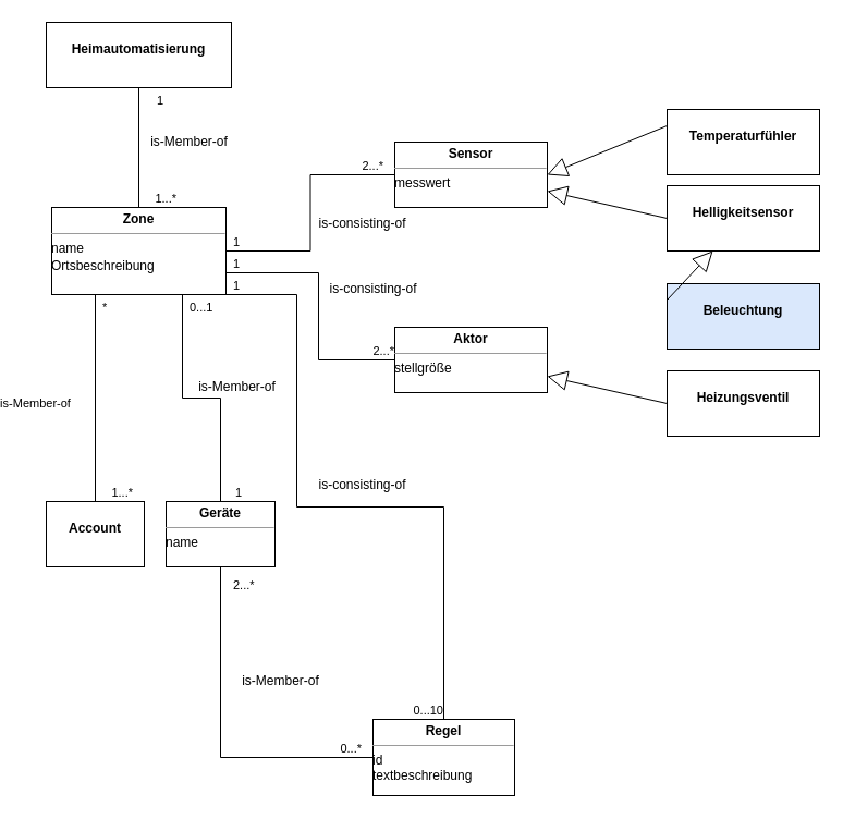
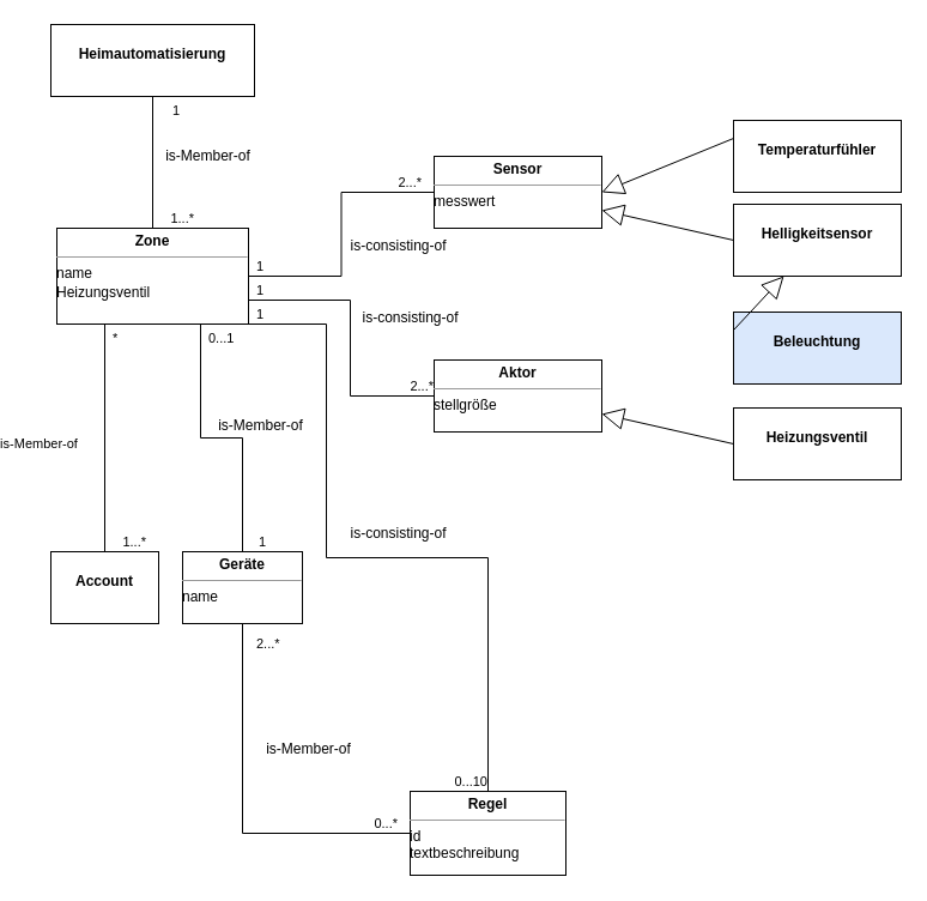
- <mxCell id="3" value="&lt;p style=&quot;margin:0px;margin-top:4px;text-align:center;&quot;&gt;&lt;b&gt;Zone&lt;/b&gt;&lt;/p&gt;&lt;hr size=&quot;1&quot;&gt;&lt;div style=&quot;height:2px;&quot;&gt;name&lt;/div&gt;&lt;div style=&quot;height:2px;&quot;&gt;&lt;br&gt;&lt;/div&gt;&lt;div style=&quot;height:2px;&quot;&gt;&lt;br&gt;&lt;/div&gt;&lt;div style=&quot;height:2px;&quot;&gt;&lt;br&gt;&lt;/div&gt;&lt;div style=&quot;height:2px;&quot;&gt;&lt;br&gt;&lt;/div&gt;&lt;div style=&quot;height:2px;&quot;&gt;&lt;br&gt;&lt;/div&gt;&lt;div style=&quot;height:2px;&quot;&gt;&lt;br&gt;&lt;/div&gt;&lt;div style=&quot;height:2px;&quot;&gt;&lt;br&gt;&lt;/div&gt;&lt;div style=&quot;height:2px;&quot;&gt;Ortsbeschreibung&lt;/div&gt;" style="verticalAlign=top;align=left;overflow=fill;fontSize=12;fontFamily=Helvetica;html=1;" vertex="1" parent="1"><mxGeometry x="25" y="190" width="160" height="80" as="geometry" /></mxCell>
+ <mxCell id="3" value="&lt;p style=&quot;margin:0px;margin-top:4px;text-align:center;&quot;&gt;&lt;b&gt;Zone&lt;/b&gt;&lt;/p&gt;&lt;hr size=&quot;1&quot;&gt;&lt;div style=&quot;height:2px;&quot;&gt;name&lt;/div&gt;&lt;div style=&quot;height:2px;&quot;&gt;&lt;br&gt;&lt;/div&gt;&lt;div style=&quot;height:2px;&quot;&gt;&lt;br&gt;&lt;/div&gt;&lt;div style=&quot;height:2px;&quot;&gt;&lt;br&gt;&lt;/div&gt;&lt;div style=&quot;height:2px;&quot;&gt;&lt;br&gt;&lt;/div&gt;&lt;div style=&quot;height:2px;&quot;&gt;&lt;br&gt;&lt;/div&gt;&lt;div style=&quot;height:2px;&quot;&gt;&lt;br&gt;&lt;/div&gt;&lt;div style=&quot;height:2px;&quot;&gt;&lt;br&gt;&lt;/div&gt;&lt;div style=&quot;height:2px;&quot;&gt;Heizungsventil&lt;/div&gt;" style="verticalAlign=top;align=left;overflow=fill;fontSize=12;fontFamily=Helvetica;html=1;" vertex="1" parent="1"><mxGeometry x="25" y="190" width="160" height="80" as="geometry" /></mxCell>
